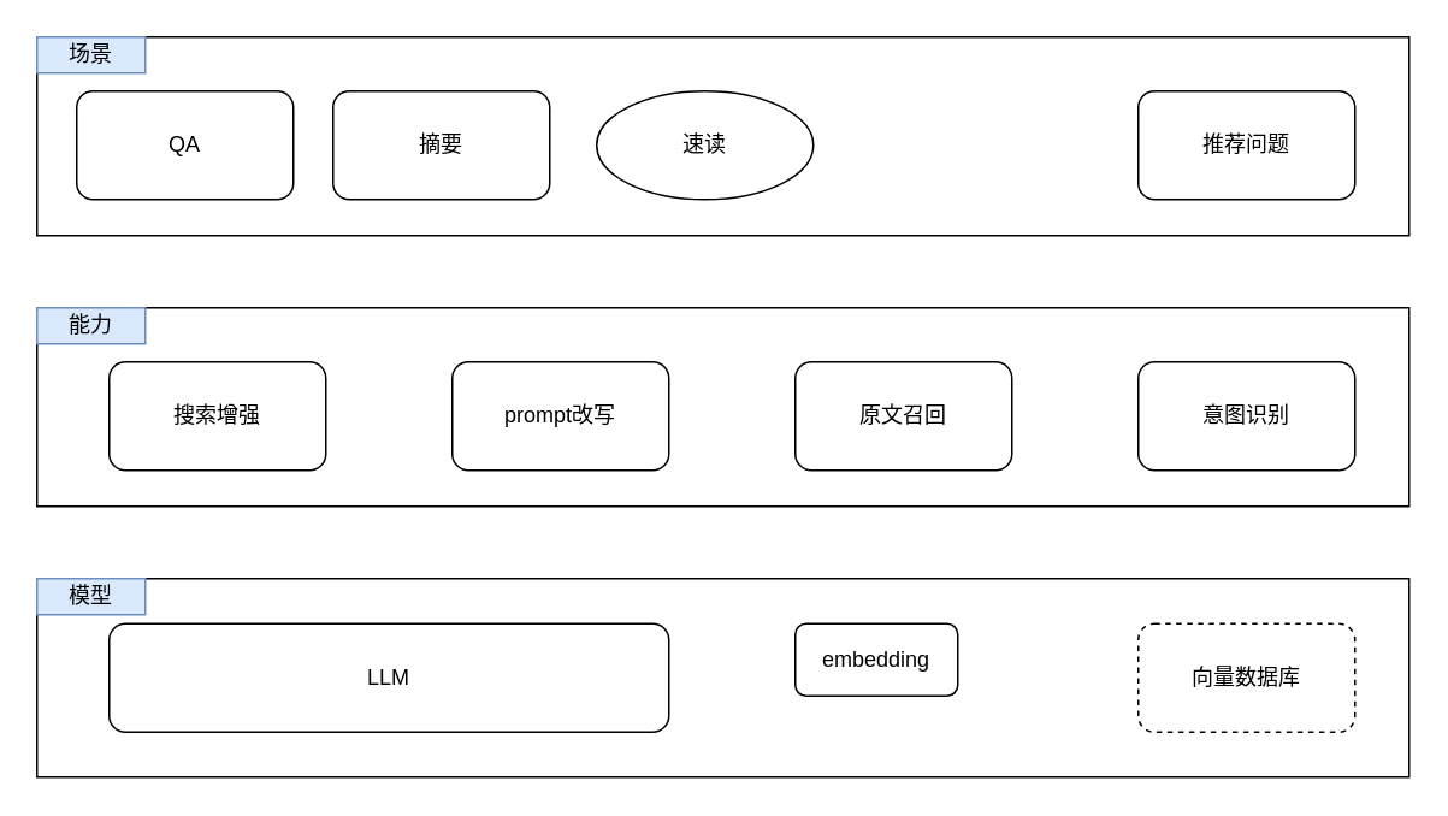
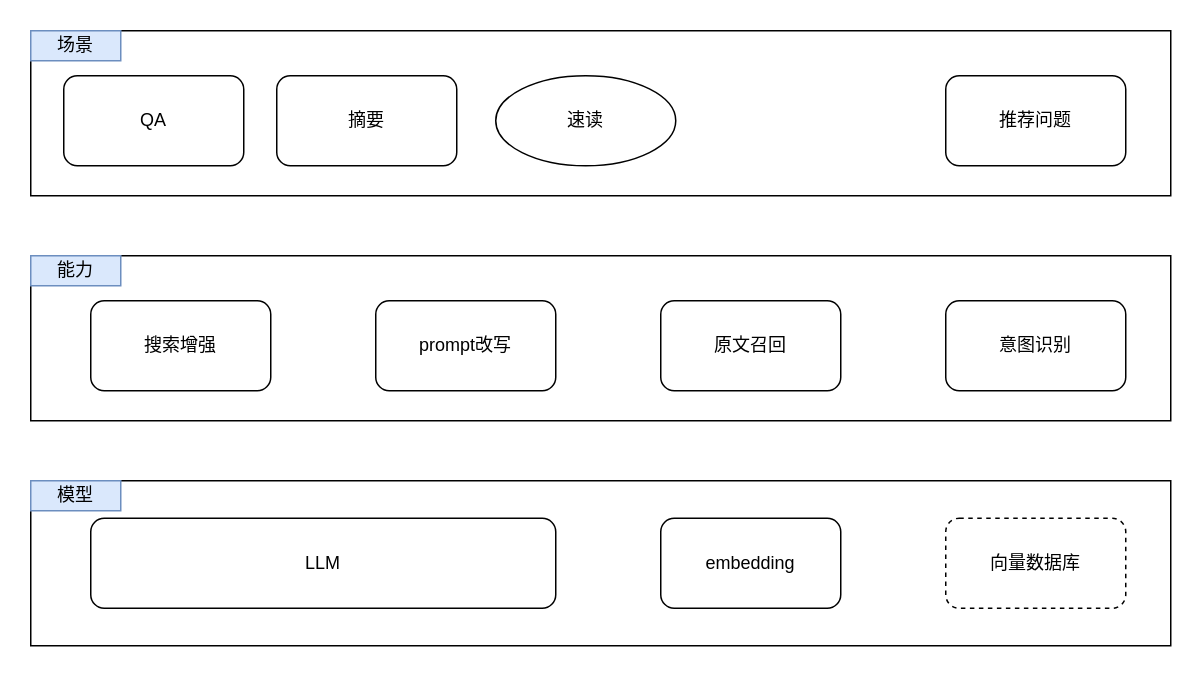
- <mxCell id="16" value="embedding" style="rounded=1;whiteSpace=wrap;html=1;" vertex="1" parent="1"><mxGeometry x="440" y="345" width="90" height="40" as="geometry" /></mxCell>
+ <mxCell id="16" value="embedding" style="rounded=1;whiteSpace=wrap;html=1;" vertex="1" parent="1"><mxGeometry x="440" y="345" width="120" height="60" as="geometry" /></mxCell>
